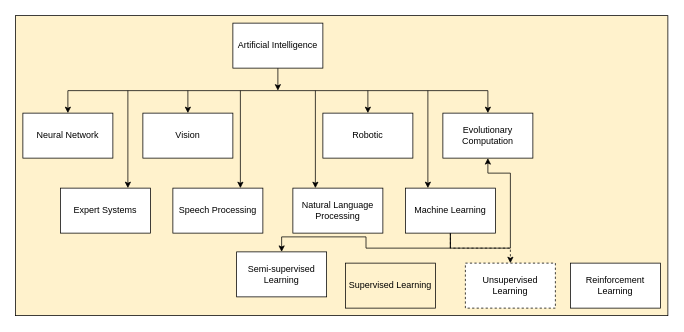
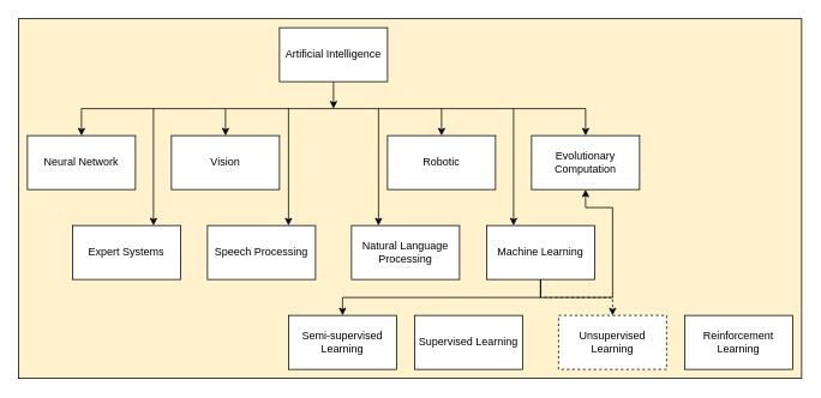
- <mxCell id="28" value="Semi-supervised Learning" style="rounded=0;whiteSpace=wrap;html=1;strokeColor=#000000;" vertex="1" parent="1"><mxGeometry x="315" y="335" width="120" height="60" as="geometry" /></mxCell>
+ <mxCell id="28" value="Semi-supervised Learning" style="rounded=0;whiteSpace=wrap;html=1;strokeColor=#000000;" vertex="1" parent="1"><mxGeometry x="320" y="350" width="120" height="60" as="geometry" /></mxCell>
- <mxCell id="25" value="Supervised Learning" style="rounded=0;whiteSpace=wrap;html=1;fillColor=#fff2cc;" vertex="1" parent="1"><mxGeometry x="460" y="350" width="120" height="60" as="geometry" /></mxCell>
+ <mxCell id="25" value="Supervised Learning" style="rounded=0;whiteSpace=wrap;html=1;" vertex="1" parent="1"><mxGeometry x="460" y="350" width="120" height="60" as="geometry" /></mxCell>
